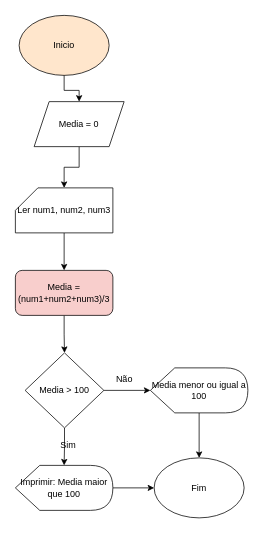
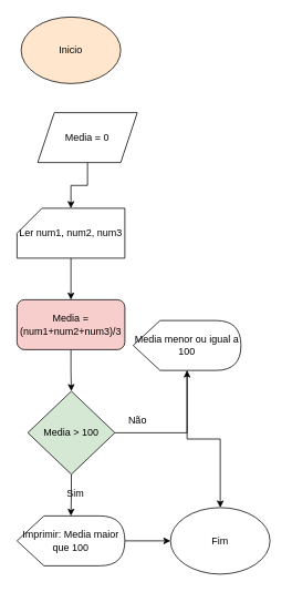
- <mxCell id="7" value="" style="edgeStyle=orthogonalEdgeStyle;rounded=0;orthogonalLoop=1;jettySize=auto;html=1;" parent="1" source="2" target="9" edge="1"><mxGeometry relative="1" as="geometry"><mxPoint x="85" y="100" as="sourcePoint" /><mxPoint x="85" y="230" as="targetPoint" /></mxGeometry></mxCell>
- <mxCell id="12" value="Media &amp;gt; 100" style="rhombus;whiteSpace=wrap;html=1;" parent="1" vertex="1"><mxGeometry x="33" y="470" width="105" height="100" as="geometry" /></mxCell>
+ <mxCell id="12" value="Media &amp;gt; 100" style="rhombus;whiteSpace=wrap;html=1;fillColor=#d5e8d4;" parent="1" vertex="1"><mxGeometry x="33" y="470" width="105" height="100" as="geometry" /></mxCell>
- <mxCell id="16" value="Media menor ou igual a 100" style="shape=display;whiteSpace=wrap;html=1;" parent="1" vertex="1"><mxGeometry x="200" y="490" width="130" height="60" as="geometry" /></mxCell>
+ <mxCell id="16" value="Media menor ou igual a 100" style="shape=display;whiteSpace=wrap;html=1;" parent="1" vertex="1"><mxGeometry x="160" y="385" width="130" height="60" as="geometry" /></mxCell>
